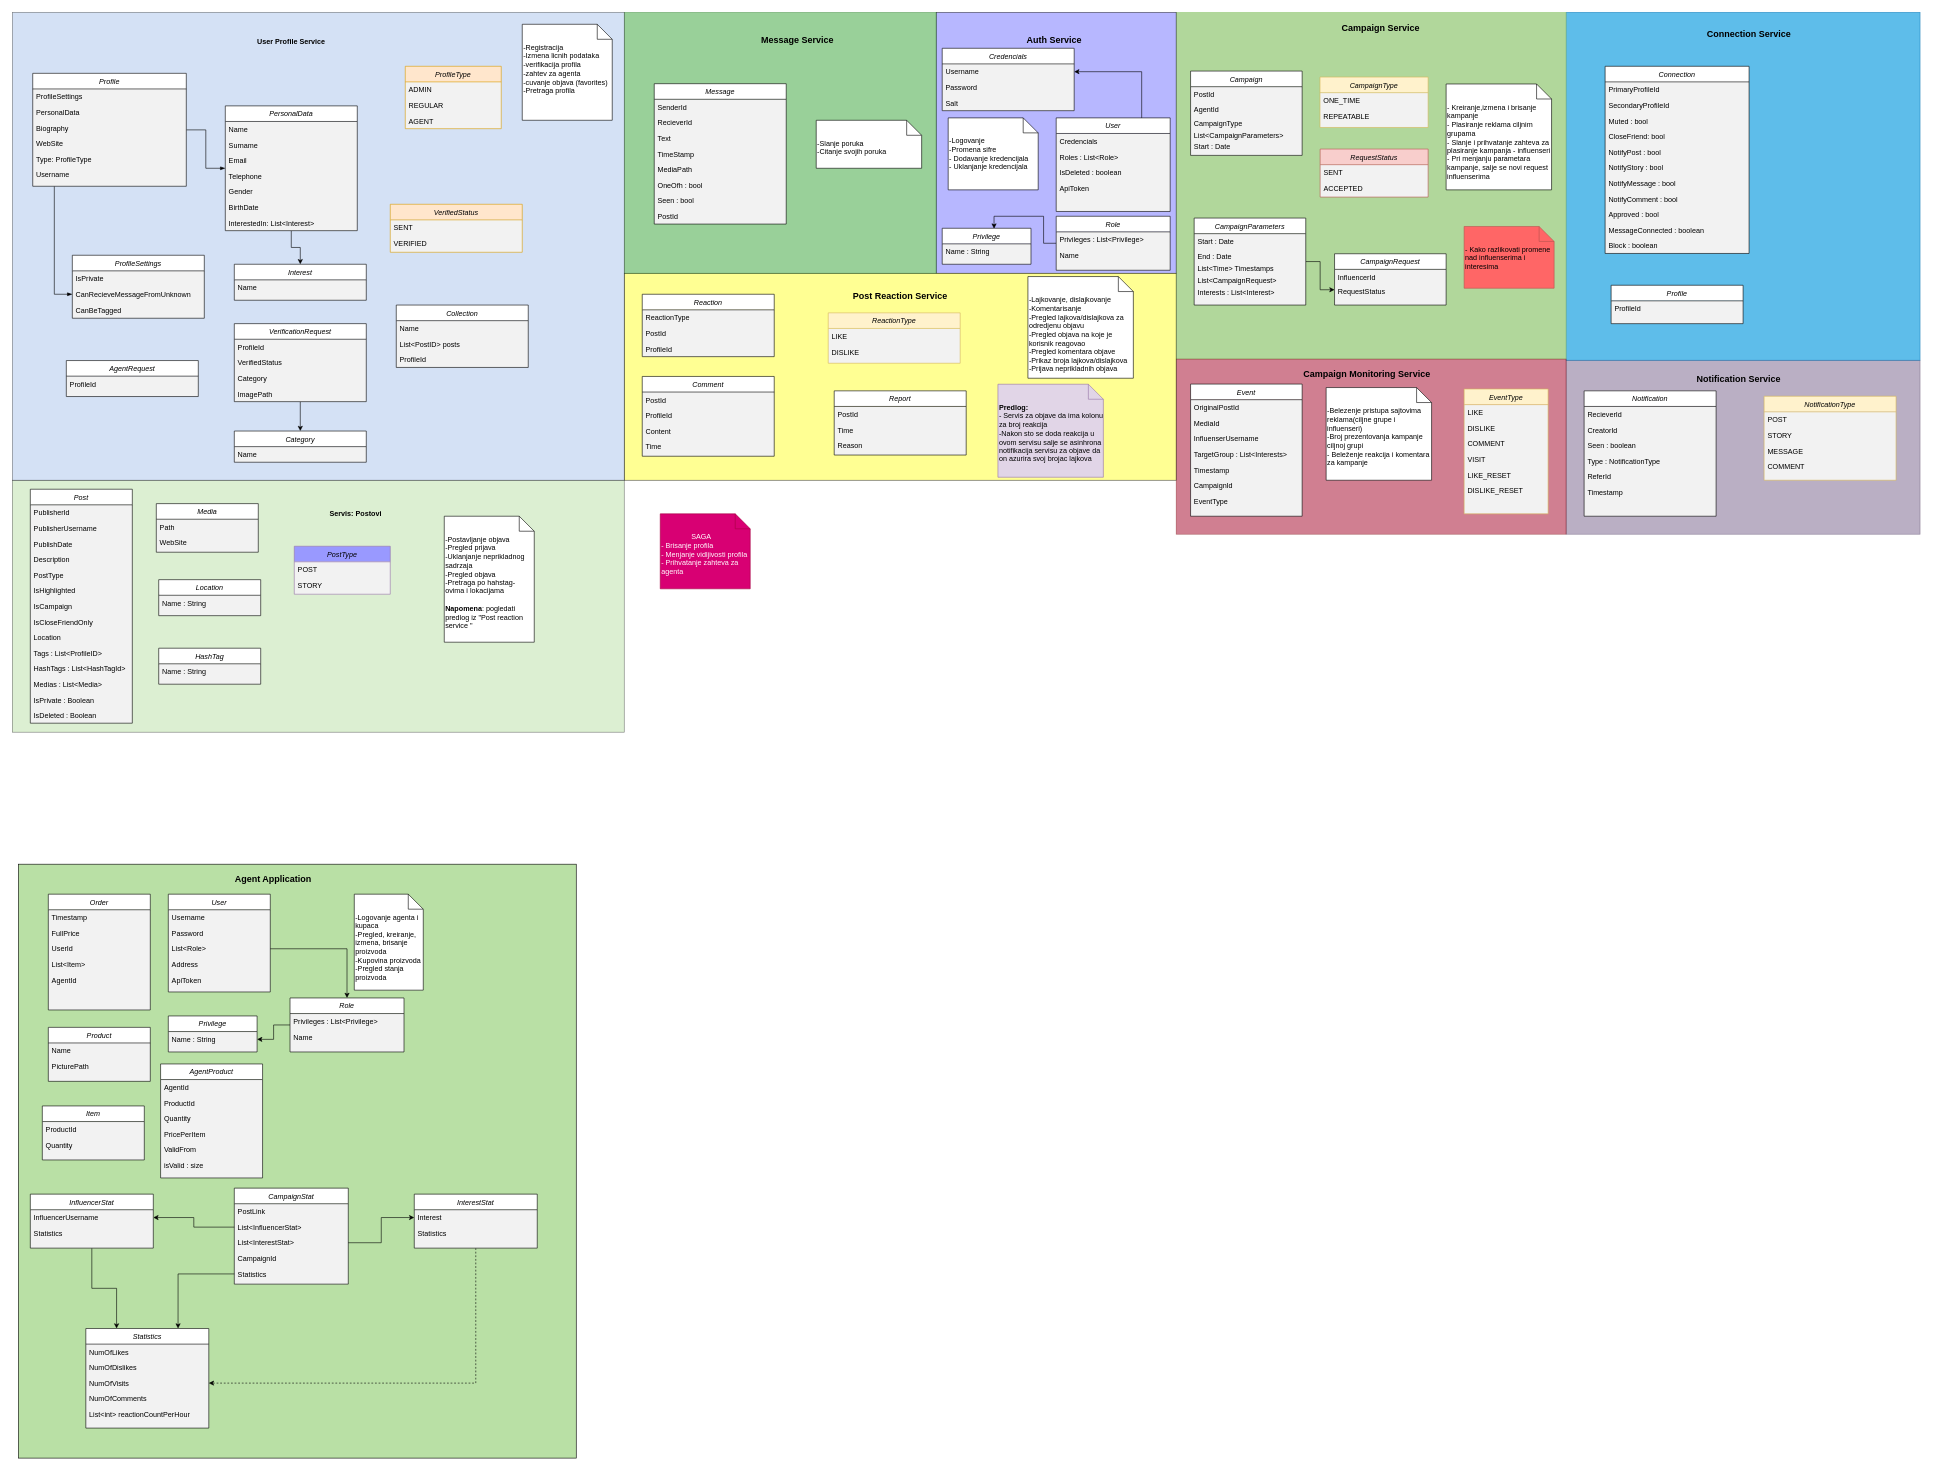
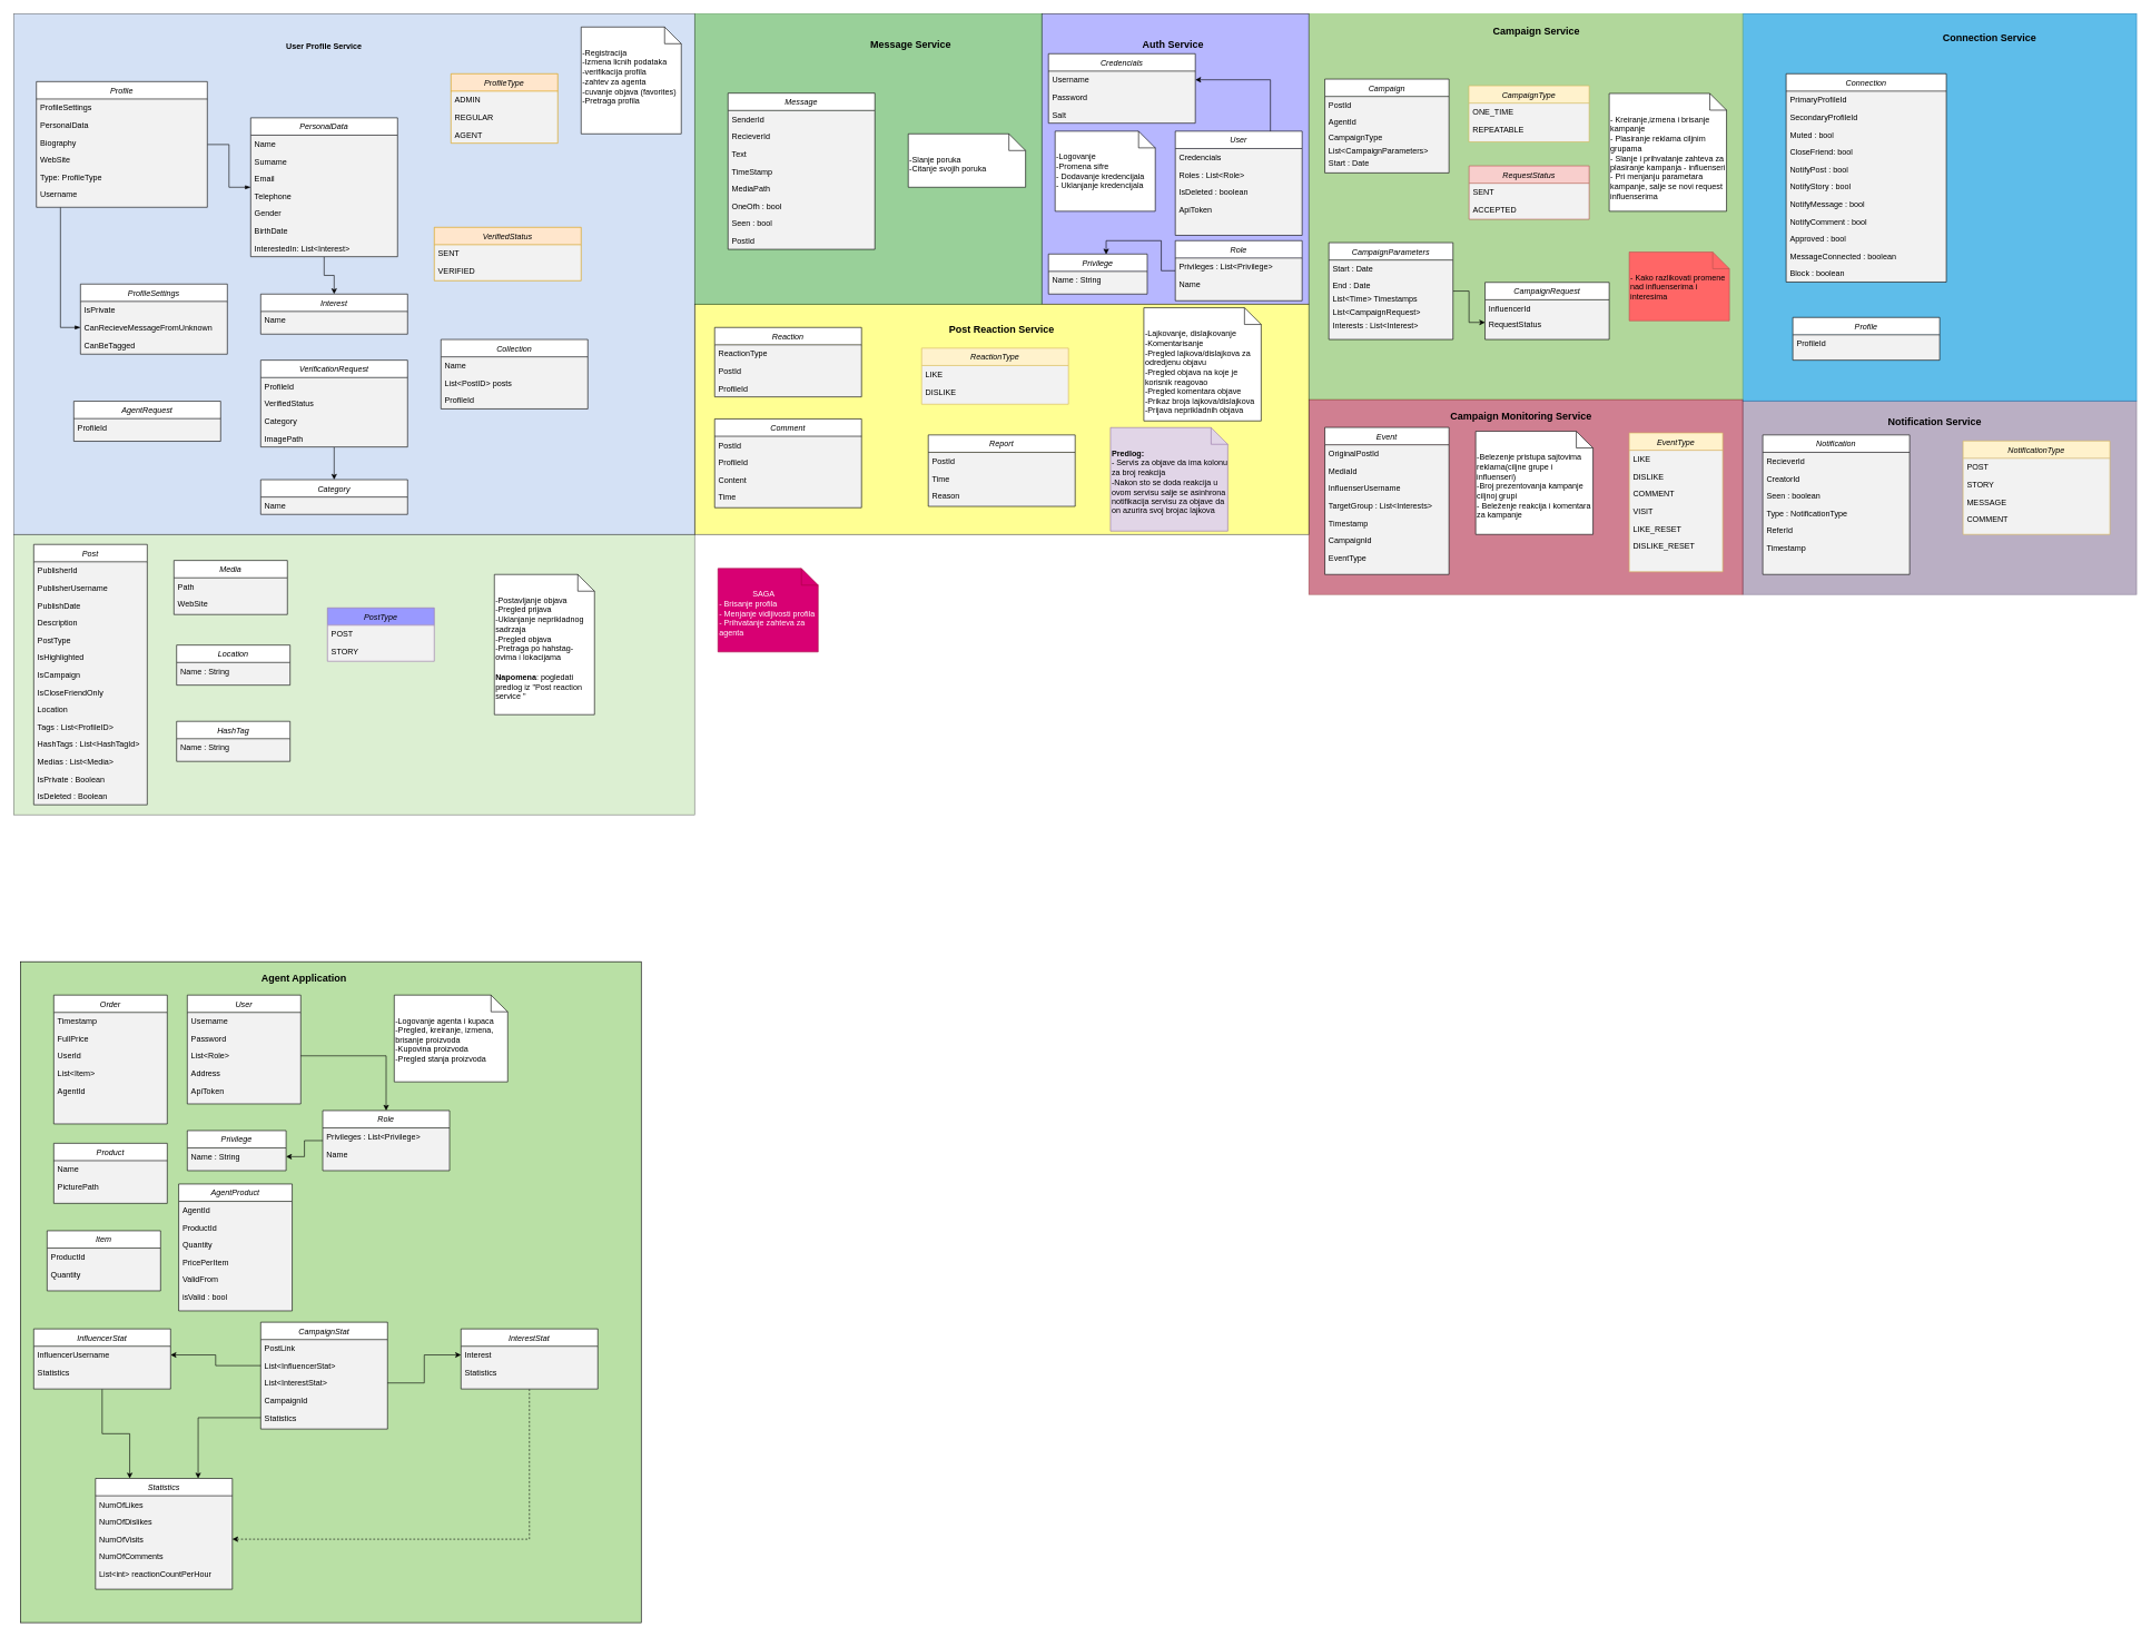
- <mxCell id="218" value="Connection Service" style="text;html=1;strokeColor=none;fillColor=none;align=center;verticalAlign=middle;whiteSpace=wrap;rounded=0;opacity=40;fontStyle=1;fontSize=15;" parent="1" vertex="1"><mxGeometry x="2830" y="30" width="170" height="50" as="geometry" /></mxCell>
+ <mxCell id="218" value="Connection Service" style="text;html=1;strokeColor=none;fillColor=none;align=center;verticalAlign=middle;whiteSpace=wrap;rounded=0;opacity=40;fontStyle=1;fontSize=15;" parent="1" vertex="1"><mxGeometry x="2895" y="30" width="170" height="50" as="geometry" /></mxCell>
- <mxCell id="93" value="Message Service" style="text;html=1;strokeColor=none;fillColor=none;align=center;verticalAlign=middle;whiteSpace=wrap;rounded=0;opacity=40;fontStyle=1;fontSize=15;" parent="1" vertex="1"><mxGeometry x="1262.75" y="40" width="131.5" height="50" as="geometry" /></mxCell>
+ <mxCell id="93" value="Message Service" style="text;html=1;strokeColor=none;fillColor=none;align=center;verticalAlign=middle;whiteSpace=wrap;rounded=0;opacity=40;fontStyle=1;fontSize=15;" parent="1" vertex="1"><mxGeometry x="1297.75" y="40" width="131.5" height="50" as="geometry" /></mxCell>
- <mxCell id="53" value="&lt;b&gt;Servis: Postovi&lt;/b&gt;" style="text;html=1;strokeColor=none;fillColor=none;align=center;verticalAlign=middle;whiteSpace=wrap;rounded=0;glass=0;opacity=50;" parent="1" vertex="1"><mxGeometry x="510" y="810" width="165" height="91" as="geometry" /></mxCell>
- <mxCell id="262" value="&amp;nbsp; &amp;nbsp; &amp;nbsp; &amp;nbsp; &amp;nbsp; &amp;nbsp; &amp;nbsp; &amp;nbsp;SAGA&lt;br&gt;- Brisanje profila&lt;br&gt;- Menjanje vidljivosti profila&lt;br&gt;- Prihvatanje zahteva za agenta" style="shape=note2;boundedLbl=1;whiteSpace=wrap;html=1;size=25;verticalAlign=top;align=left;fillColor=#d80073;strokeColor=#A50040;fontColor=#ffffff;" parent="1" vertex="1"><mxGeometry x="1100" y="856" width="150" height="125" as="geometry" /></mxCell>
+ <mxCell id="262" value="&amp;nbsp; &amp;nbsp; &amp;nbsp; &amp;nbsp; &amp;nbsp; &amp;nbsp; &amp;nbsp; &amp;nbsp;SAGA&lt;br&gt;- Brisanje profila&lt;br&gt;- Menjanje vidljivosti profila&lt;br&gt;- Prihvatanje zahteva za agenta" style="shape=note2;boundedLbl=1;whiteSpace=wrap;html=1;size=25;verticalAlign=top;align=left;fillColor=#d80073;strokeColor=#A50040;fontColor=#ffffff;" parent="1" vertex="1"><mxGeometry x="1075" y="851" width="150" height="125" as="geometry" /></mxCell>
- <mxCell id="153" value="-Logovanje agenta i kupaca&lt;br&gt;-Pregled, kreiranje, izmena, brisanje proizvoda&lt;br&gt;-Kupovina proizvoda&lt;br&gt;-Pregled stanja proizvoda" style="shape=note2;boundedLbl=1;whiteSpace=wrap;html=1;size=25;verticalAlign=top;align=left;" parent="1" vertex="1"><mxGeometry x="590" y="1490" width="115" height="160" as="geometry" /></mxCell>
+ <mxCell id="153" value="-Logovanje agenta i kupaca&lt;br&gt;-Pregled, kreiranje, izmena, brisanje proizvoda&lt;br&gt;-Kupovina proizvoda&lt;br&gt;-Pregled stanja proizvoda" style="shape=note2;boundedLbl=1;whiteSpace=wrap;html=1;size=25;verticalAlign=top;align=left;" parent="1" vertex="1"><mxGeometry x="590" y="1490" width="170" height="130" as="geometry" /></mxCell>
- <mxCell id="152" value="isValid : size" style="text;align=left;verticalAlign=top;spacingLeft=4;spacingRight=4;overflow=hidden;rotatable=0;points=[[0,0.5],[1,0.5]];portConstraint=eastwest;" parent="146" vertex="1"><mxGeometry y="156" width="170" height="26" as="geometry" /></mxCell>
+ <mxCell id="152" value="isValid : bool" style="text;align=left;verticalAlign=top;spacingLeft=4;spacingRight=4;overflow=hidden;rotatable=0;points=[[0,0.5],[1,0.5]];portConstraint=eastwest;" parent="146" vertex="1"><mxGeometry y="156" width="170" height="26" as="geometry" /></mxCell>
